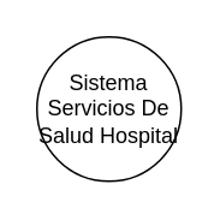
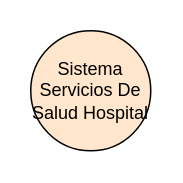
- <mxCell id="2" value="Sistema Servicios De Salud Hospital" style="ellipse;whiteSpace=wrap;html=1;aspect=fixed;" parent="1" vertex="1"><mxGeometry x="20" y="20" width="80" height="80" as="geometry" /></mxCell>
+ <mxCell id="2" value="Sistema Servicios De Salud Hospital" style="ellipse;whiteSpace=wrap;html=1;aspect=fixed;fillColor=#ffe6cc;" parent="1" vertex="1"><mxGeometry x="20" y="20" width="80" height="80" as="geometry" /></mxCell>
